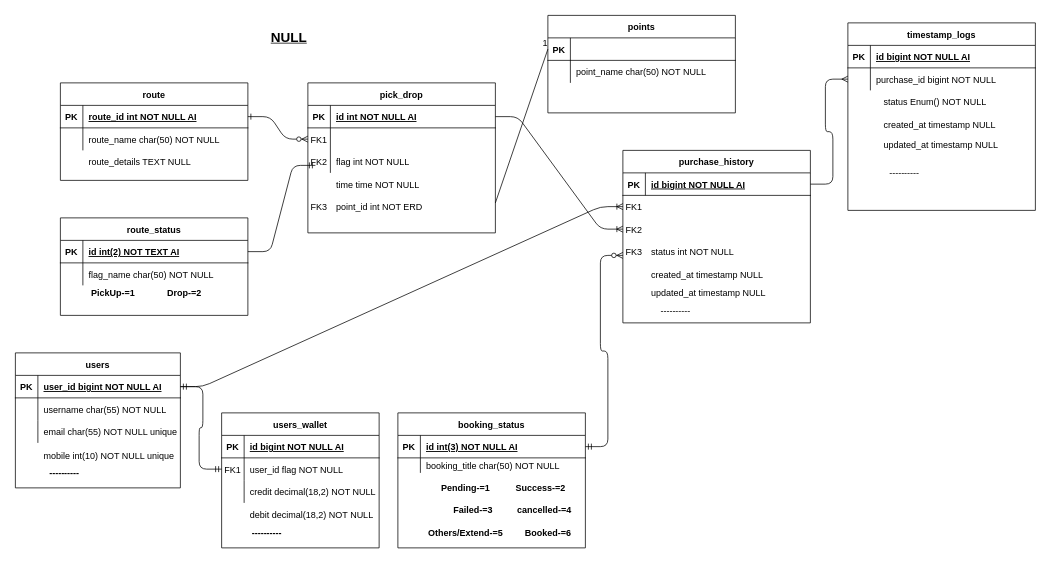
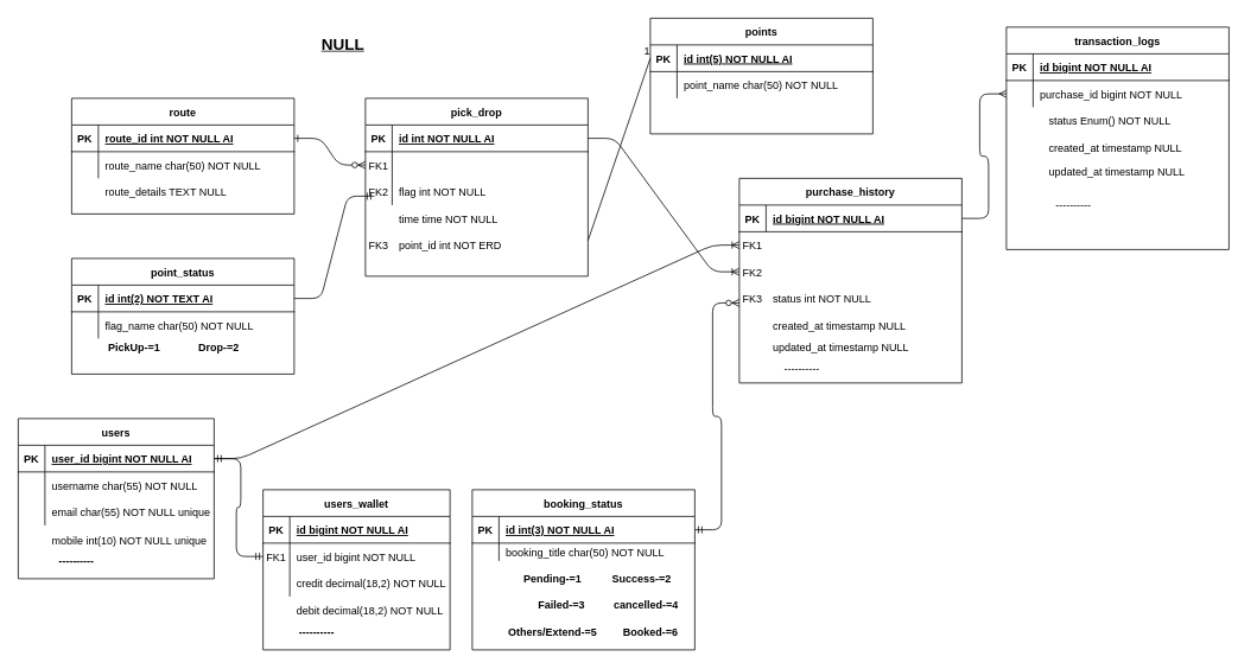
- <mxCell id="96" value="timestamp_logs" style="shape=table;startSize=30;container=1;collapsible=1;childLayout=tableLayout;fixedRows=1;rowLines=0;fontStyle=1;align=center;resizeLast=1;" vertex="1" parent="1"><mxGeometry x="1130" y="30" width="250" height="250" as="geometry" /></mxCell>
+ <mxCell id="96" value="transaction_logs" style="shape=table;startSize=30;container=1;collapsible=1;childLayout=tableLayout;fixedRows=1;rowLines=0;fontStyle=1;align=center;resizeLast=1;" vertex="1" parent="1"><mxGeometry x="1130" y="30" width="250" height="250" as="geometry" /></mxCell>
+ <mxCell id="87" value="id int(5) NOT NULL AI" style="shape=partialRectangle;overflow=hidden;connectable=0;fillColor=none;top=0;left=0;bottom=0;right=0;align=left;spacingLeft=6;fontStyle=5;" vertex="1" parent="85"><mxGeometry x="30" width="220" height="30" as="geometry" /></mxCell>
- <mxCell id="30" value="route_status" style="shape=table;startSize=30;container=1;collapsible=1;childLayout=tableLayout;fixedRows=1;rowLines=0;fontStyle=1;align=center;resizeLast=1;" vertex="1" parent="1"><mxGeometry x="80" y="290" width="250" height="130" as="geometry" /></mxCell>
+ <mxCell id="30" value="point_status" style="shape=table;startSize=30;container=1;collapsible=1;childLayout=tableLayout;fixedRows=1;rowLines=0;fontStyle=1;align=center;resizeLast=1;" vertex="1" parent="1"><mxGeometry x="80" y="290" width="250" height="130" as="geometry" /></mxCell>
- <mxCell id="46" value="user_id flag NOT NULL" style="shape=partialRectangle;overflow=hidden;connectable=0;fillColor=none;top=0;left=0;bottom=0;right=0;align=left;spacingLeft=6;" vertex="1" parent="44"><mxGeometry x="30" width="180" height="30" as="geometry" /></mxCell>
+ <mxCell id="46" value="user_id bigint NOT NULL" style="shape=partialRectangle;overflow=hidden;connectable=0;fillColor=none;top=0;left=0;bottom=0;right=0;align=left;spacingLeft=6;" vertex="1" parent="44"><mxGeometry x="30" width="180" height="30" as="geometry" /></mxCell>
